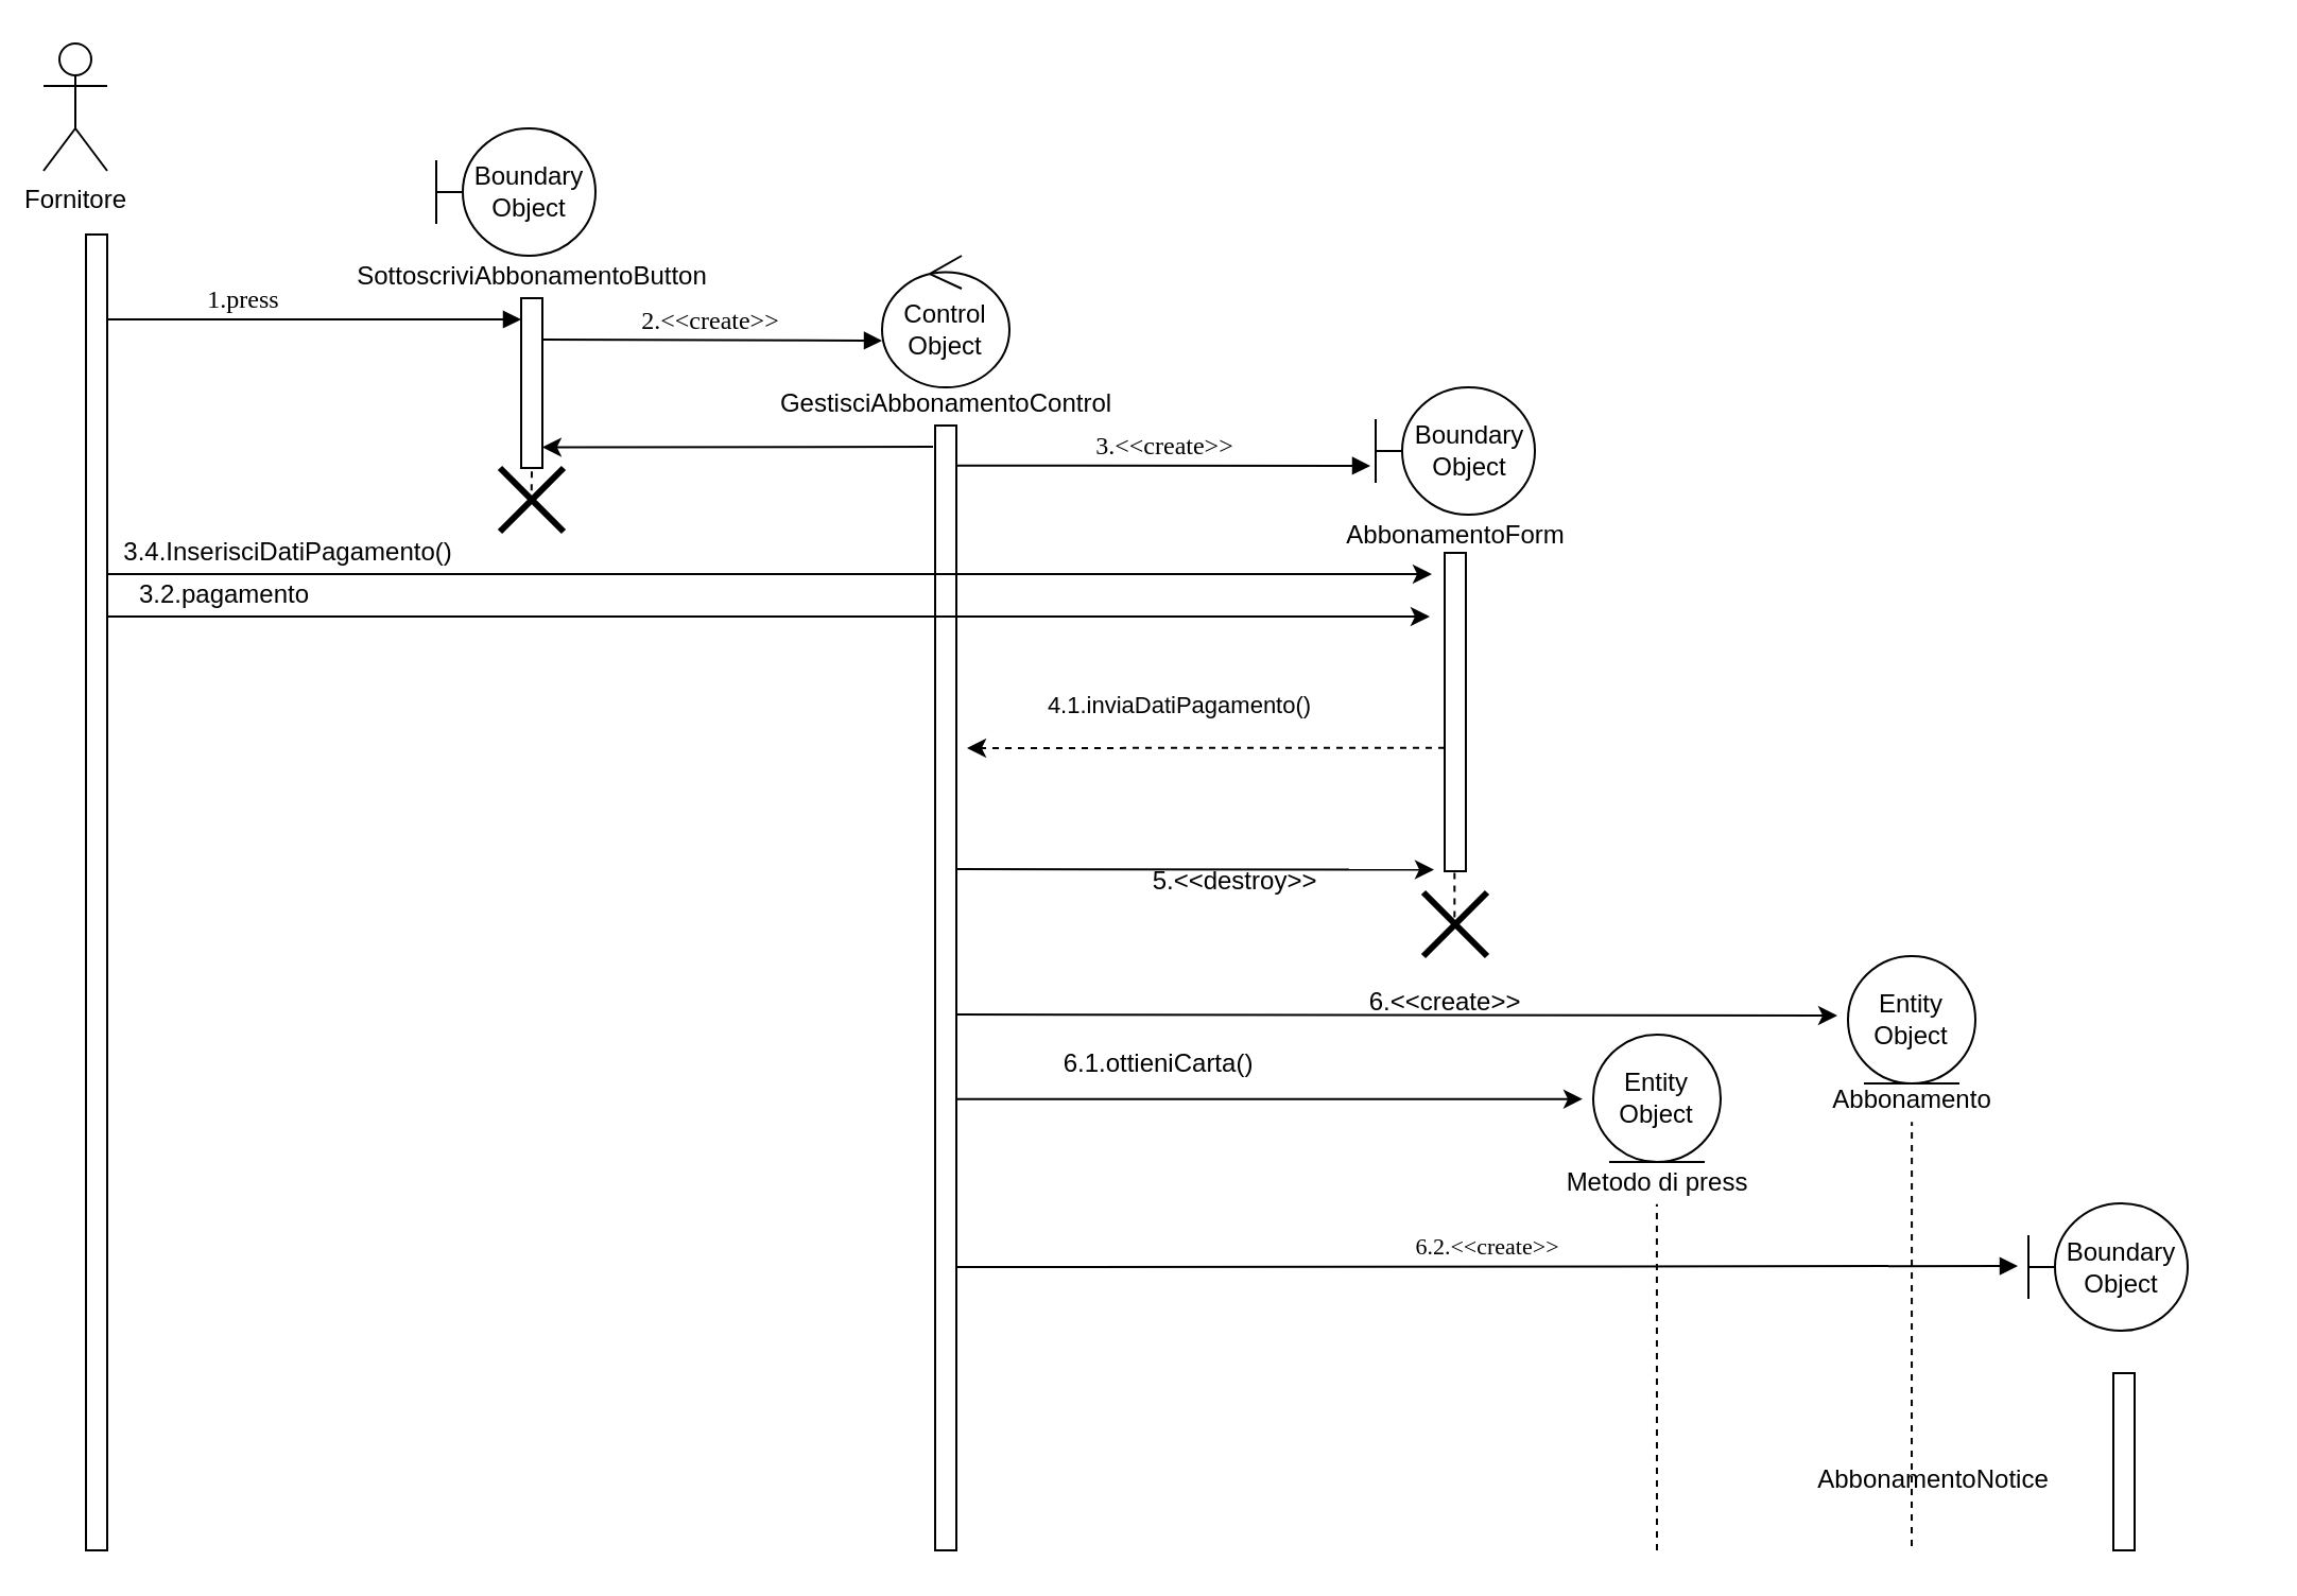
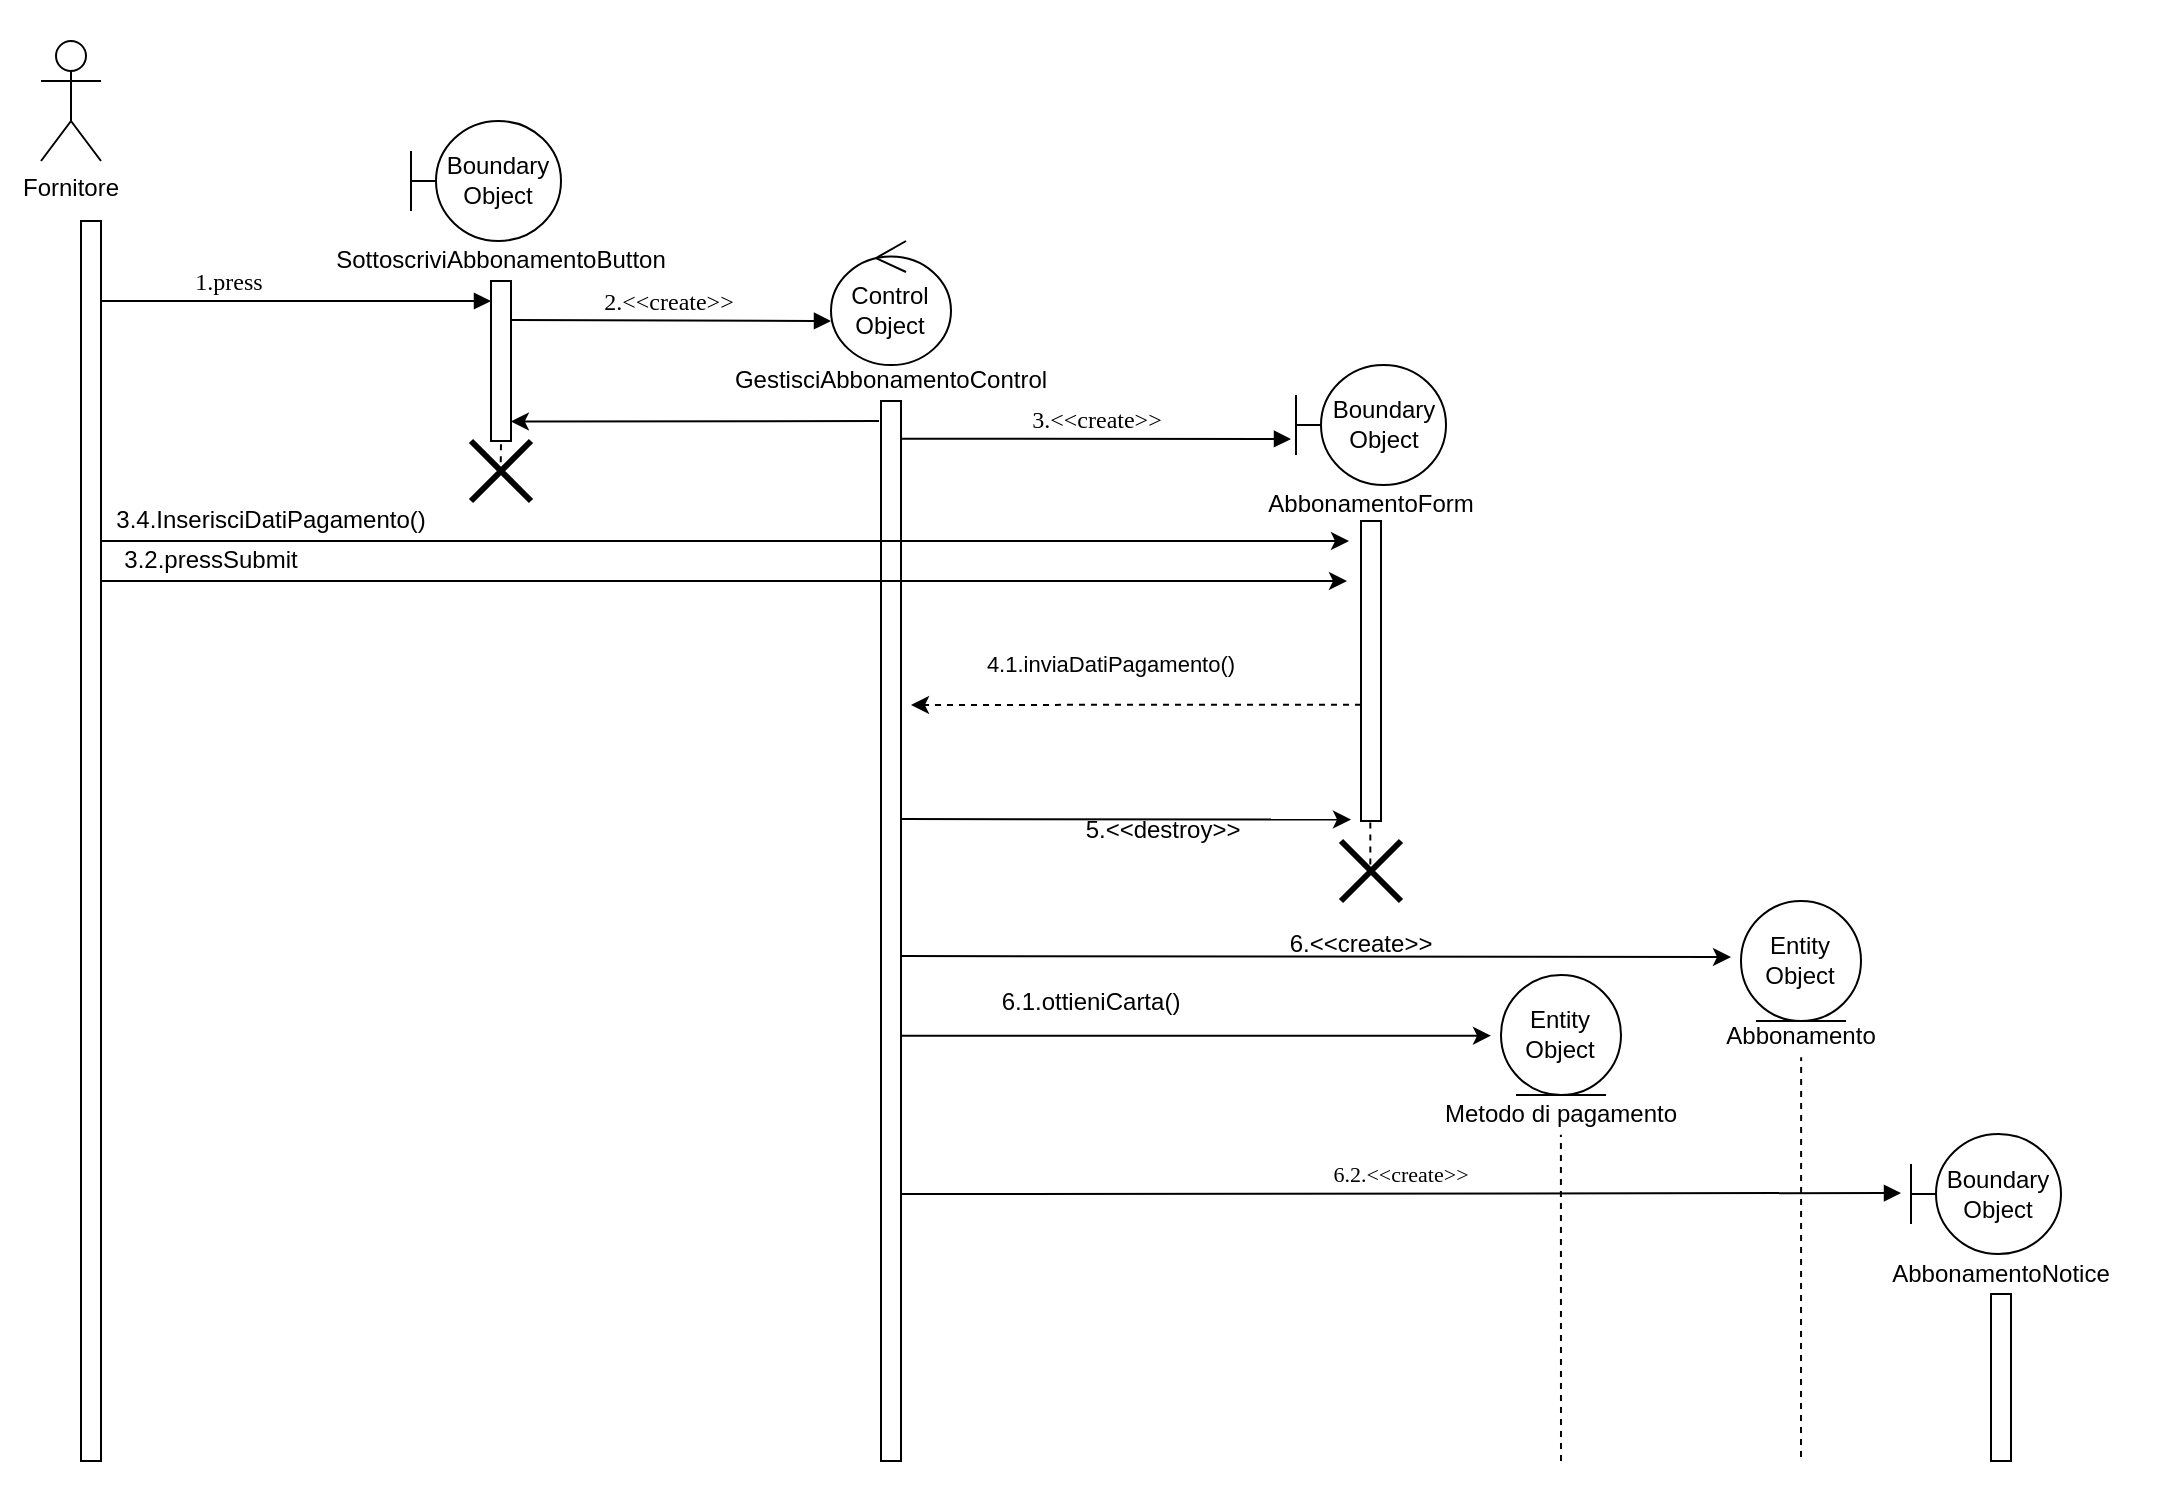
- <mxCell id="21" value="3.2.pagamento" style="text;html=1;align=center;verticalAlign=middle;resizable=0;points=[];autosize=1;" parent="1" vertex="1"><mxGeometry x="55" y="270" width="100" height="20" as="geometry" /></mxCell>
+ <mxCell id="21" value="3.2.pressSubmit" style="text;html=1;align=center;verticalAlign=middle;resizable=0;points=[];autosize=1;" parent="1" vertex="1"><mxGeometry x="55" y="270" width="100" height="20" as="geometry" /></mxCell>
- <mxCell id="39" value="Metodo di press" style="text;html=1;align=center;verticalAlign=middle;resizable=0;points=[];autosize=1;" parent="1" vertex="1"><mxGeometry x="715" y="546.86" width="130" height="20" as="geometry" /></mxCell>
+ <mxCell id="39" value="Metodo di pagamento" style="text;html=1;align=center;verticalAlign=middle;resizable=0;points=[];autosize=1;" parent="1" vertex="1"><mxGeometry x="715" y="546.86" width="130" height="20" as="geometry" /></mxCell>
- <mxCell id="25" value="AbbonamentoNotice" style="text;html=1;align=center;verticalAlign=middle;resizable=0;points=[];autosize=1;" parent="1" vertex="1"><mxGeometry x="850" y="686.5" width="120" height="20" as="geometry" /></mxCell>
+ <mxCell id="25" value="AbbonamentoNotice" style="text;html=1;align=center;verticalAlign=middle;resizable=0;points=[];autosize=1;" parent="1" vertex="1"><mxGeometry x="940" y="626.5" width="120" height="20" as="geometry" /></mxCell>
